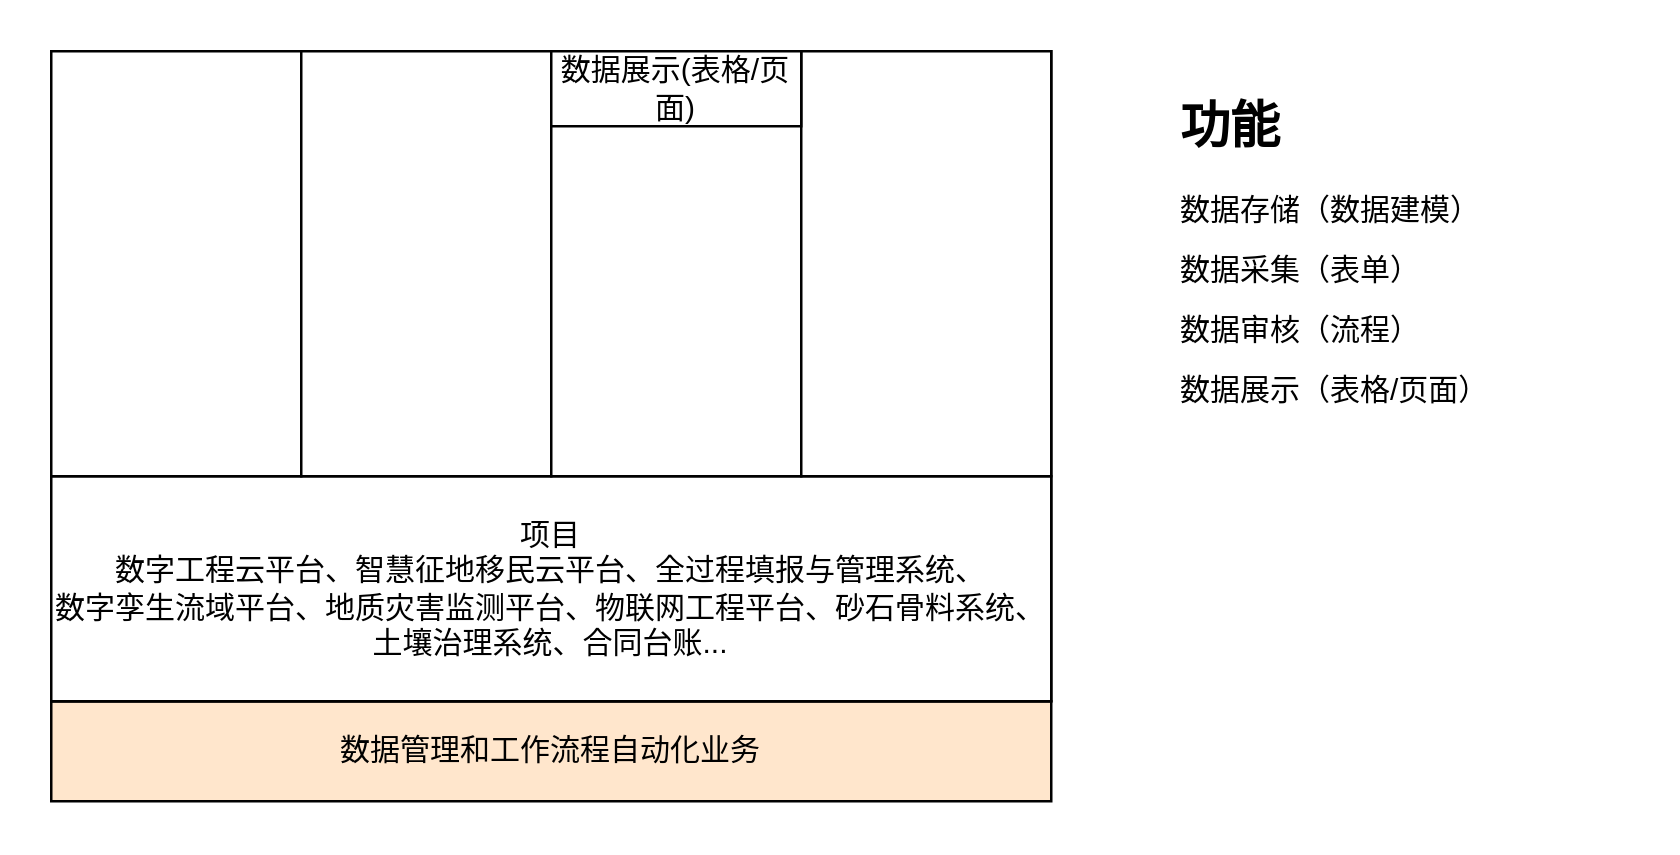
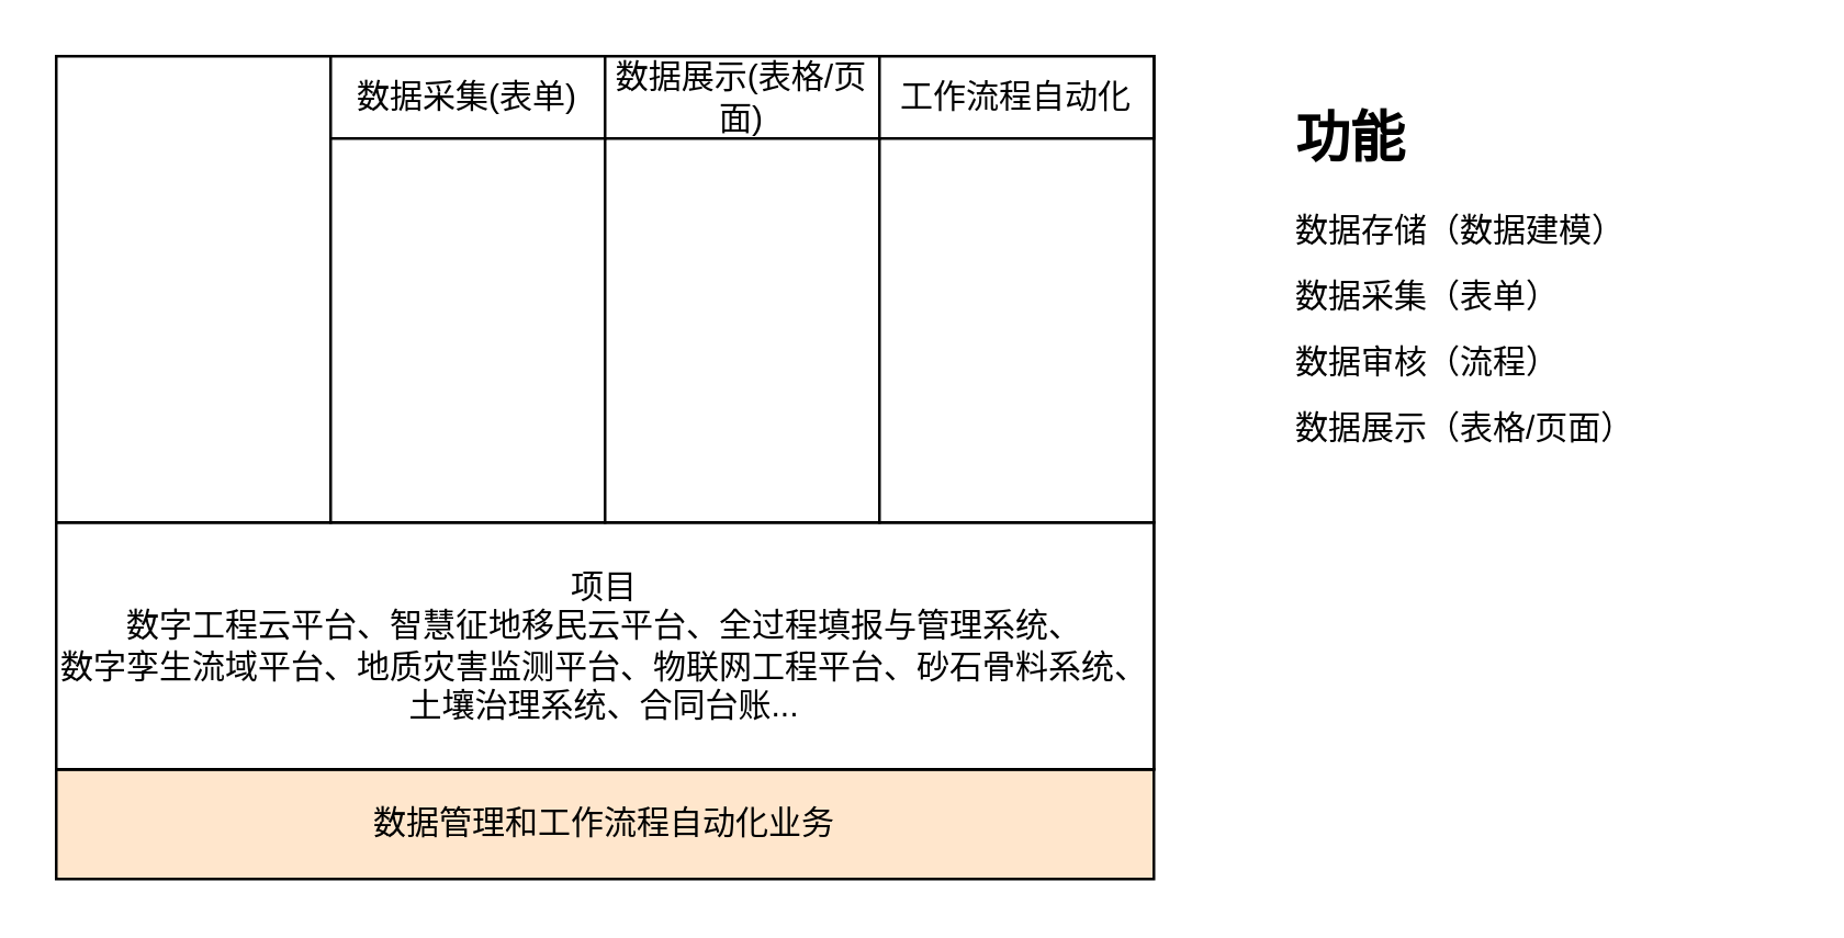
+ <mxCell id="11" value="数据采集(表单)" style="rounded=0;whiteSpace=wrap;html=1;" parent="1" vertex="1"><mxGeometry x="120" y="20" width="100" height="30" as="geometry" /></mxCell>
+ <mxCell id="13" value="工作流程自动化" style="rounded=0;whiteSpace=wrap;html=1;" parent="1" vertex="1"><mxGeometry x="320" y="20" width="100" height="30" as="geometry" /></mxCell>
